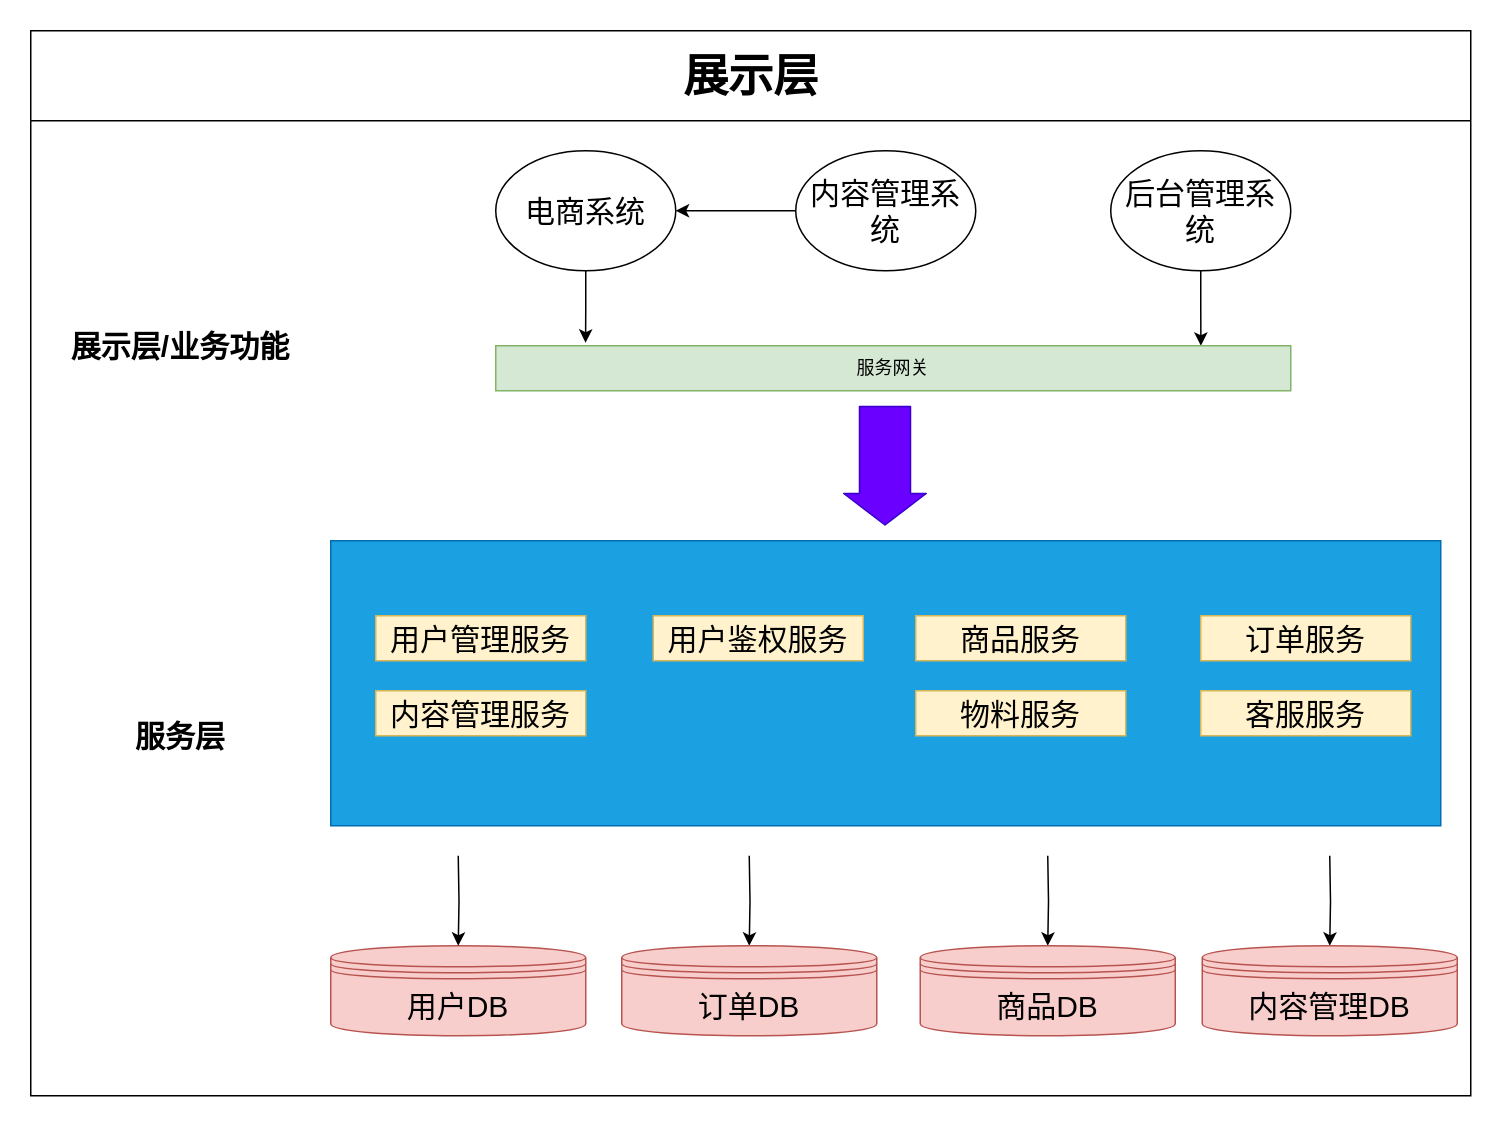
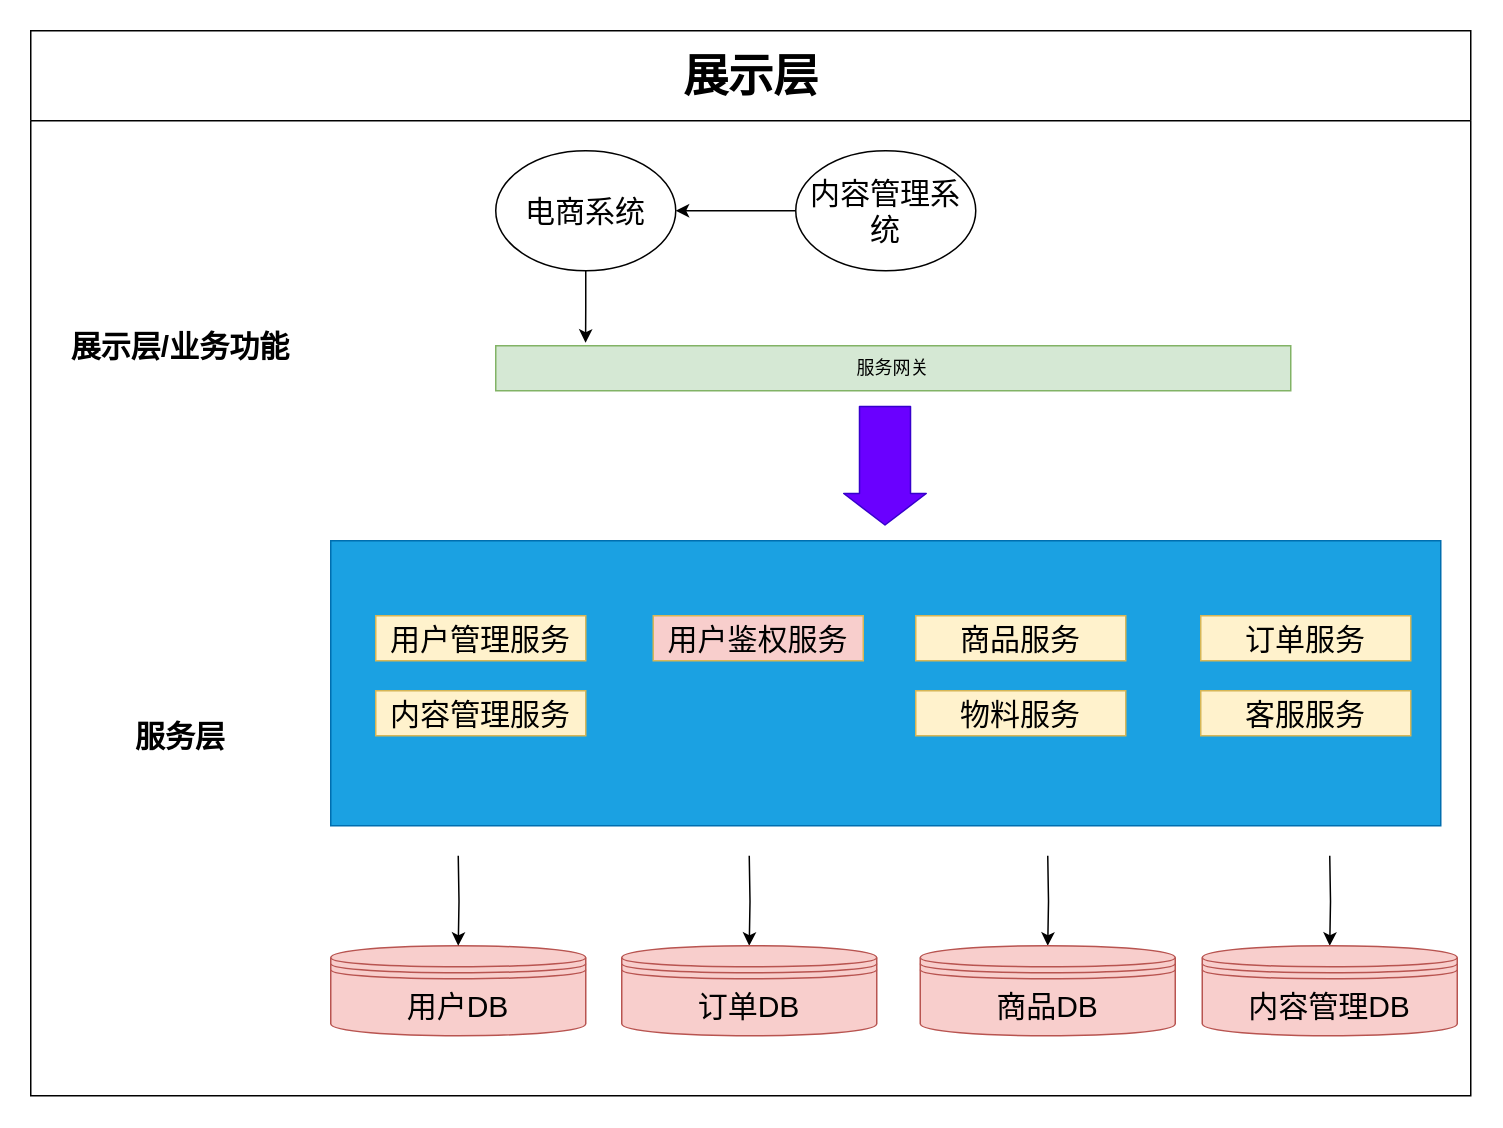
- <mxCell id="8" value="后台管理系统" style="ellipse;whiteSpace=wrap;html=1;fontSize=20;" vertex="1" parent="2"><mxGeometry x="720" y="80" width="120" height="80" as="geometry" /></mxCell>
- <mxCell id="7" style="edgeStyle=orthogonalEdgeStyle;rounded=0;orthogonalLoop=1;jettySize=auto;html=1;entryX=0.887;entryY=0;entryDx=0;entryDy=0;entryPerimeter=0;" edge="1" parent="2" source="8" target="9"><mxGeometry relative="1" as="geometry" /></mxCell>
- <mxCell id="21" value="用户鉴权服务" style="rounded=0;whiteSpace=wrap;html=1;fillColor=#fff2cc;strokeColor=#d6b656;fontSize=20;" vertex="1" parent="2"><mxGeometry x="415" y="390" width="140" height="30" as="geometry" /></mxCell>
+ <mxCell id="21" value="用户鉴权服务" style="rounded=0;whiteSpace=wrap;html=1;fillColor=#f8cecc;strokeColor=#d6b656;fontSize=20;" vertex="1" parent="2"><mxGeometry x="415" y="390" width="140" height="30" as="geometry" /></mxCell>
